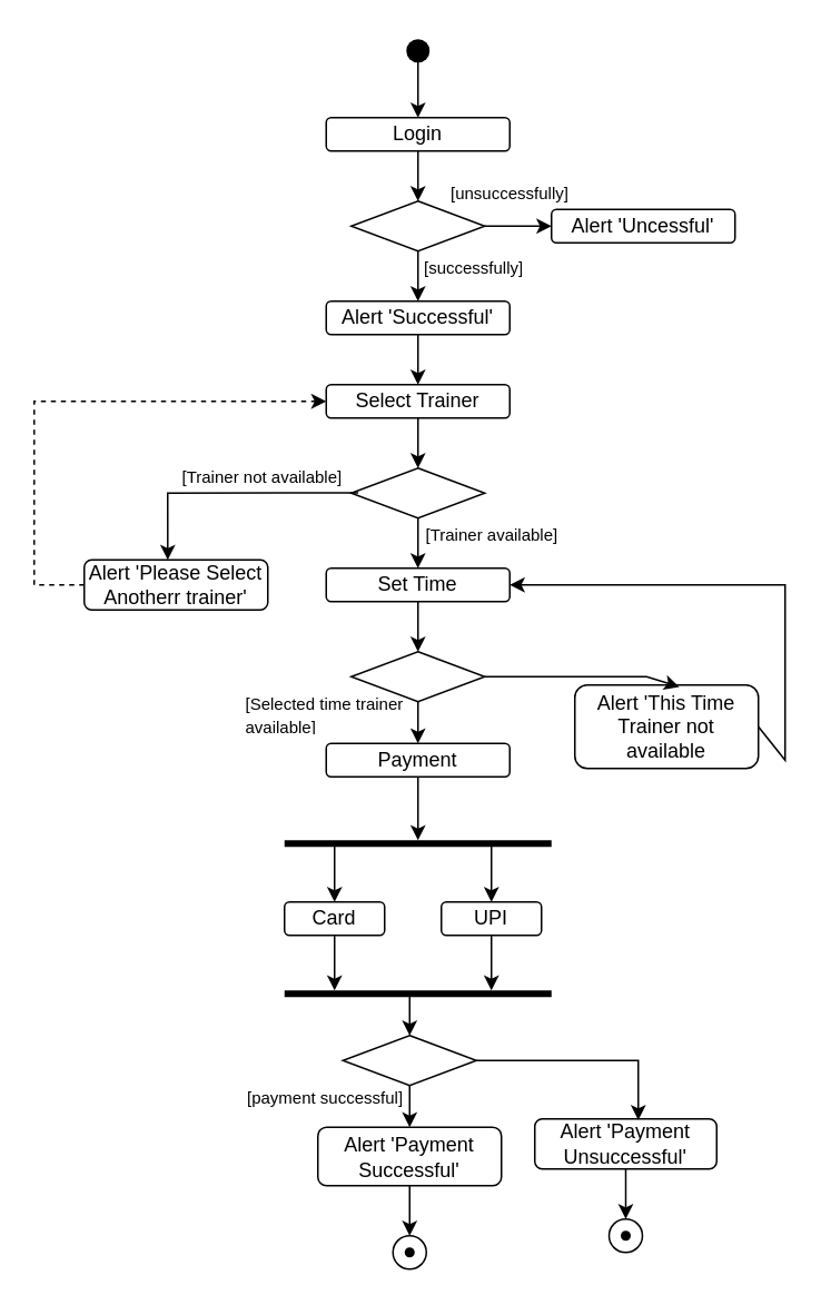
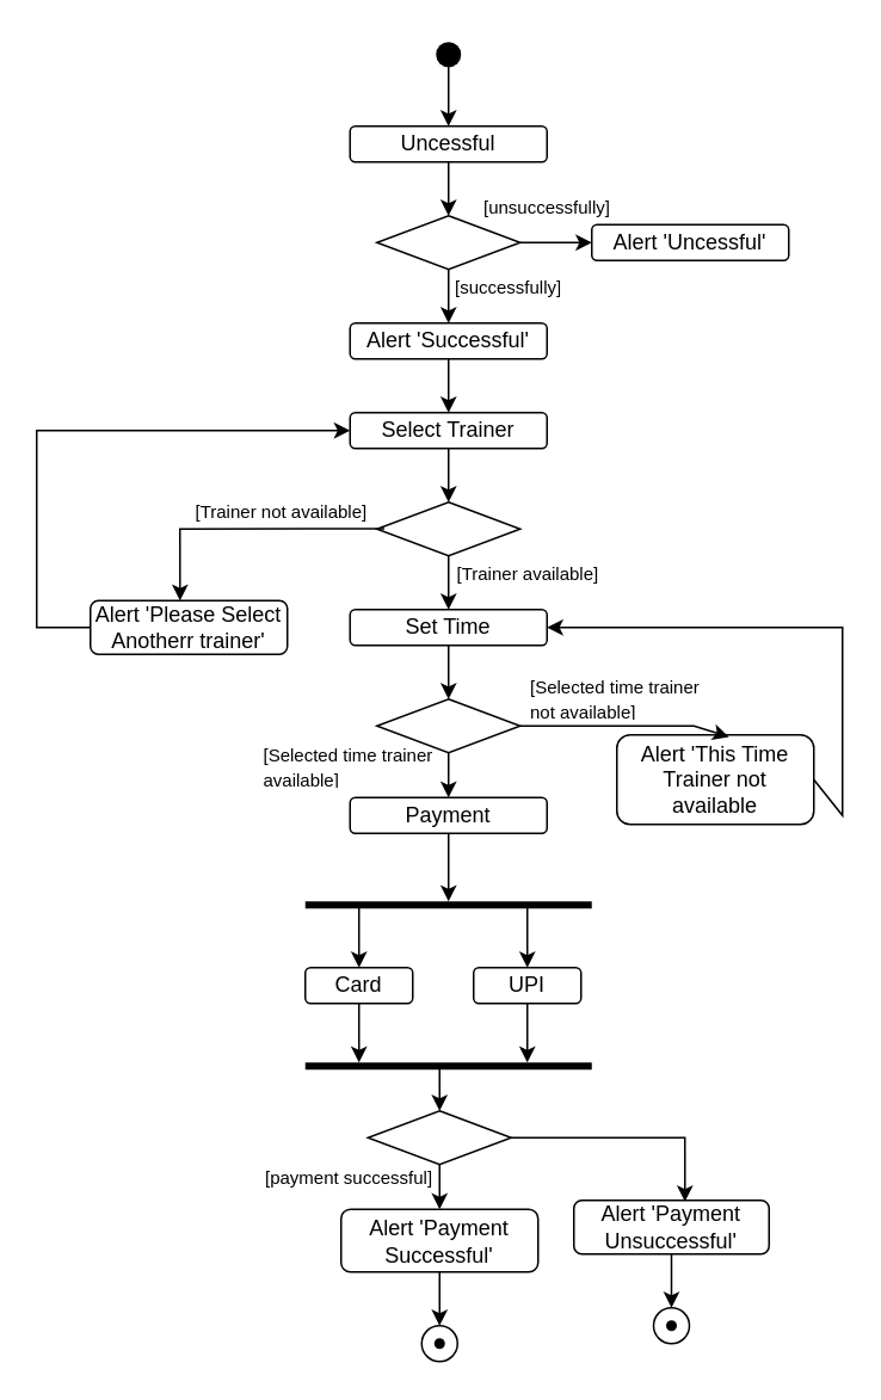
- <mxCell id="4" value="Login" style="rounded=1;whiteSpace=wrap;html=1;" parent="1" vertex="1"><mxGeometry x="195" y="70" width="110" height="20" as="geometry" /></mxCell>
+ <mxCell id="4" value="Uncessful" style="rounded=1;whiteSpace=wrap;html=1;" parent="1" vertex="1"><mxGeometry x="195" y="70" width="110" height="20" as="geometry" /></mxCell>
- <mxCell id="22" value="" style="endArrow=classic;html=1;rounded=0;exitX=0;exitY=0.5;exitDx=0;exitDy=0;entryX=0;entryY=0.5;entryDx=0;entryDy=0;dashed=1;" parent="1" source="12" target="10" edge="1"><mxGeometry width="50" height="50" relative="1" as="geometry"><mxPoint x="90" y="400" as="sourcePoint" /><mxPoint x="140" y="350" as="targetPoint" /><Array as="points"><mxPoint x="20" y="350" /><mxPoint x="20" y="240" /></Array></mxGeometry></mxCell>
+ <mxCell id="22" value="" style="endArrow=classic;html=1;rounded=0;exitX=0;exitY=0.5;exitDx=0;exitDy=0;entryX=0;entryY=0.5;entryDx=0;entryDy=0;" parent="1" source="12" target="10" edge="1"><mxGeometry width="50" height="50" relative="1" as="geometry"><mxPoint x="90" y="400" as="sourcePoint" /><mxPoint x="140" y="350" as="targetPoint" /><Array as="points"><mxPoint x="20" y="350" /><mxPoint x="20" y="240" /></Array></mxGeometry></mxCell>
+ <mxCell id="52" value="&lt;font style=&quot;font-size: 10px;&quot;&gt;[Selected time trainer not available]&lt;/font&gt;" style="text;strokeColor=none;fillColor=none;align=left;verticalAlign=middle;spacingLeft=4;spacingRight=4;overflow=hidden;points=[[0,0.5],[1,0.5]];portConstraint=eastwest;rotatable=0;whiteSpace=wrap;html=1;" vertex="1" parent="1"><mxGeometry x="290" y="373" width="110" height="30" as="geometry" /></mxCell>
